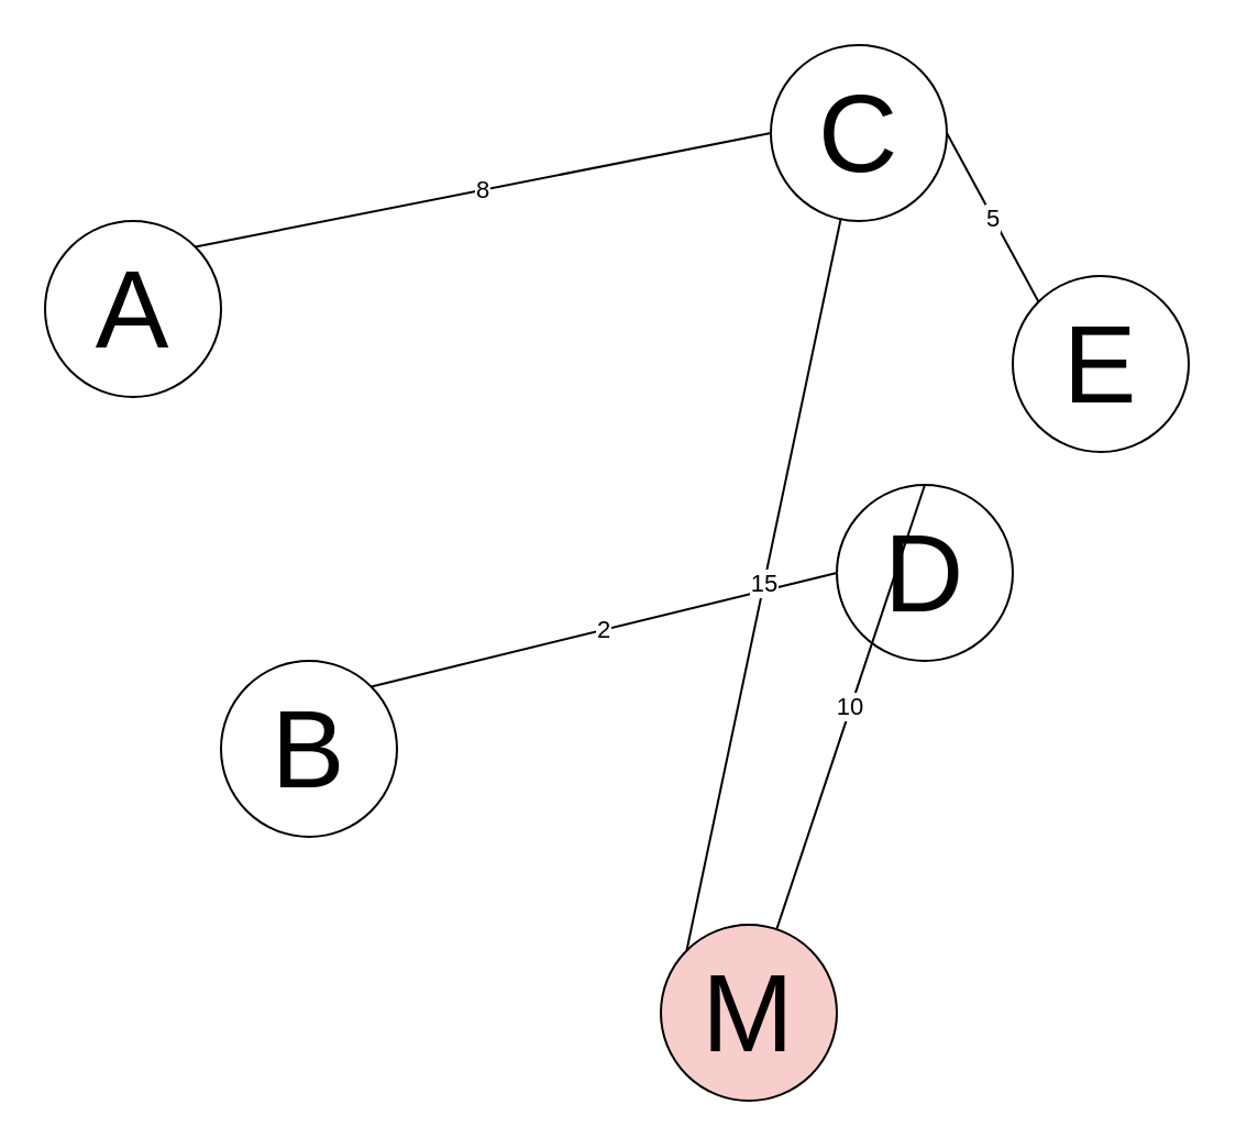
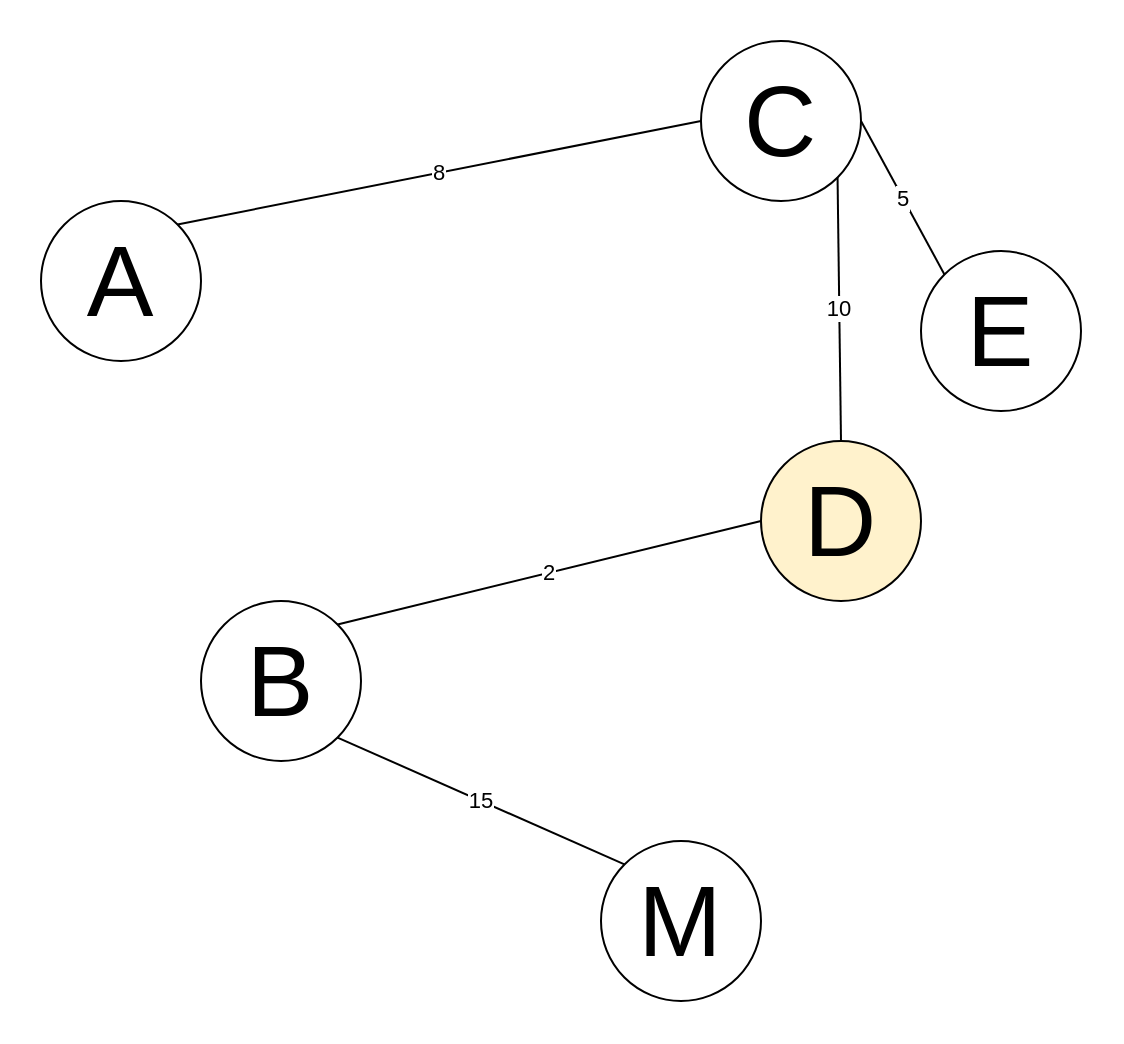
- <mxCell id="12" value="15" style="endArrow=none;html=1;exitX=0;exitY=0;exitDx=0;exitDy=0;" edge="1" parent="1" source="7" target="3"><mxGeometry width="50" height="50" relative="1" as="geometry"><mxPoint x="160" y="480" as="sourcePoint" /><mxPoint x="210" y="430" as="targetPoint" /></mxGeometry></mxCell>
+ <mxCell id="12" value="15" style="endArrow=none;html=1;entryX=1;entryY=1;entryDx=0;entryDy=0;exitX=0;exitY=0;exitDx=0;exitDy=0;" edge="1" parent="1" source="7" target="4"><mxGeometry width="50" height="50" relative="1" as="geometry"><mxPoint x="160" y="480" as="sourcePoint" /><mxPoint x="210" y="430" as="targetPoint" /></mxGeometry></mxCell>
- <mxCell id="5" value="&lt;font style=&quot;font-size: 50px&quot;&gt;D&lt;/font&gt;" style="ellipse;whiteSpace=wrap;html=1;aspect=fixed;" vertex="1" parent="1"><mxGeometry x="380" y="220" width="80" height="80" as="geometry" /></mxCell>
+ <mxCell id="5" value="&lt;font style=&quot;font-size: 50px&quot;&gt;D&lt;/font&gt;" style="ellipse;whiteSpace=wrap;html=1;aspect=fixed;fillColor=#fff2cc;" vertex="1" parent="1"><mxGeometry x="380" y="220" width="80" height="80" as="geometry" /></mxCell>
- <mxCell id="10" value="10" style="endArrow=none;html=1;exitX=0.5;exitY=0;exitDx=0;exitDy=0;" edge="1" parent="1" source="5" target="7"><mxGeometry width="50" height="50" relative="1" as="geometry"><mxPoint x="180" y="260" as="sourcePoint" /><mxPoint x="230" y="210" as="targetPoint" /></mxGeometry></mxCell>
+ <mxCell id="10" value="10" style="endArrow=none;html=1;entryX=1;entryY=1;entryDx=0;entryDy=0;exitX=0.5;exitY=0;exitDx=0;exitDy=0;" edge="1" parent="1" source="5" target="3"><mxGeometry width="50" height="50" relative="1" as="geometry"><mxPoint x="180" y="260" as="sourcePoint" /><mxPoint x="230" y="210" as="targetPoint" /></mxGeometry></mxCell>
- <mxCell id="7" value="&lt;font style=&quot;font-size: 50px&quot;&gt;M&lt;/font&gt;" style="ellipse;whiteSpace=wrap;html=1;aspect=fixed;fillColor=#f8cecc;" vertex="1" parent="1"><mxGeometry x="300" y="420" width="80" height="80" as="geometry" /></mxCell>
+ <mxCell id="7" value="&lt;font style=&quot;font-size: 50px&quot;&gt;M&lt;/font&gt;" style="ellipse;whiteSpace=wrap;html=1;aspect=fixed;" vertex="1" parent="1"><mxGeometry x="300" y="420" width="80" height="80" as="geometry" /></mxCell>
